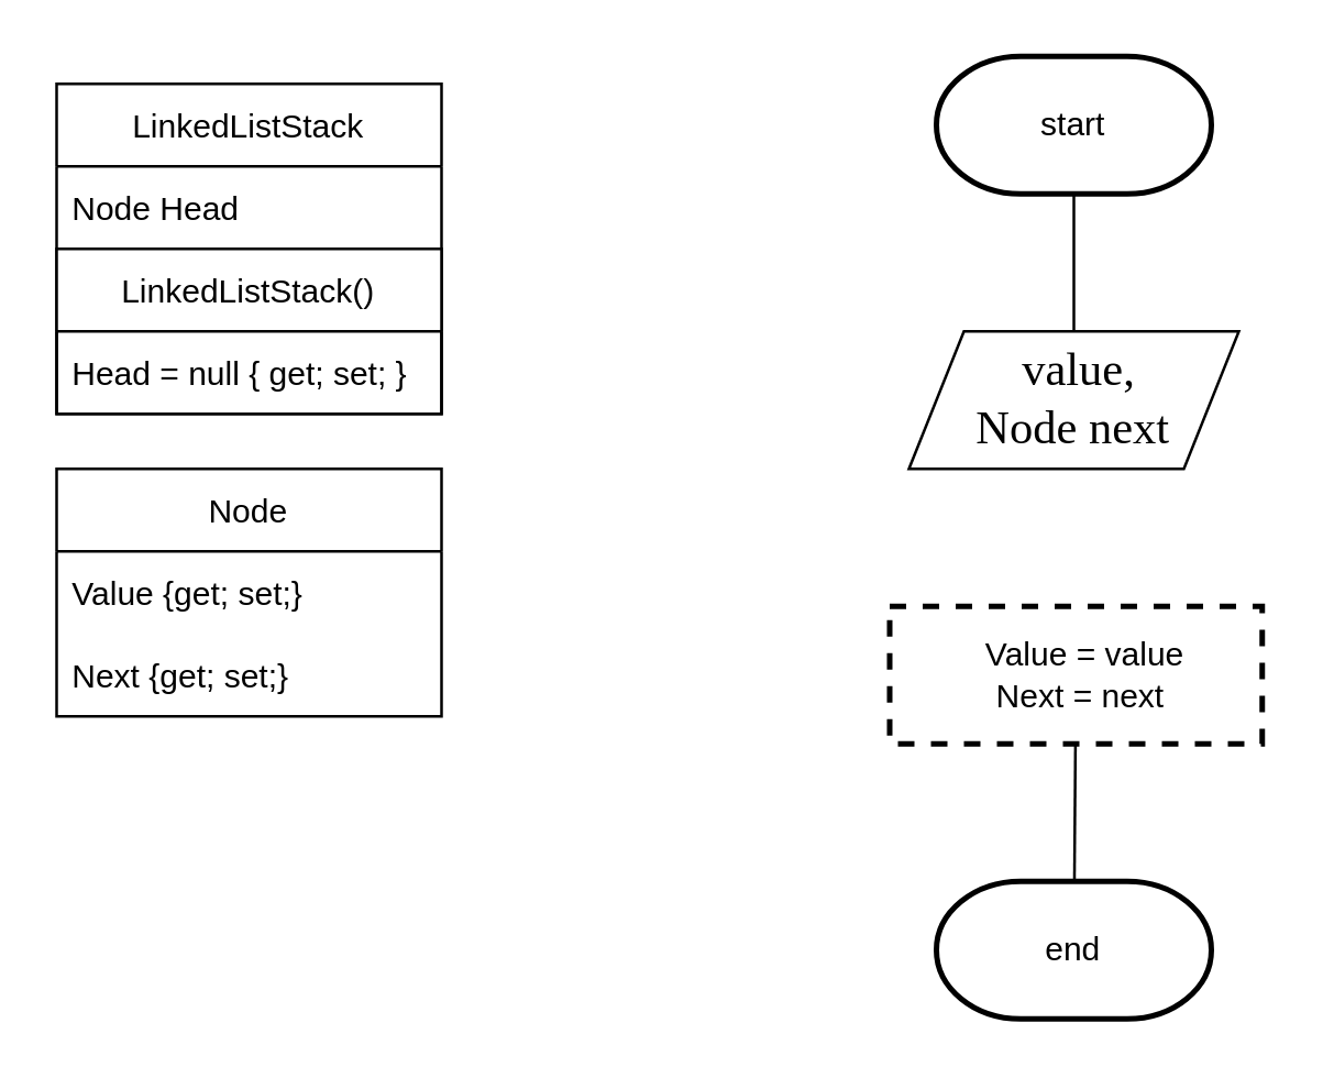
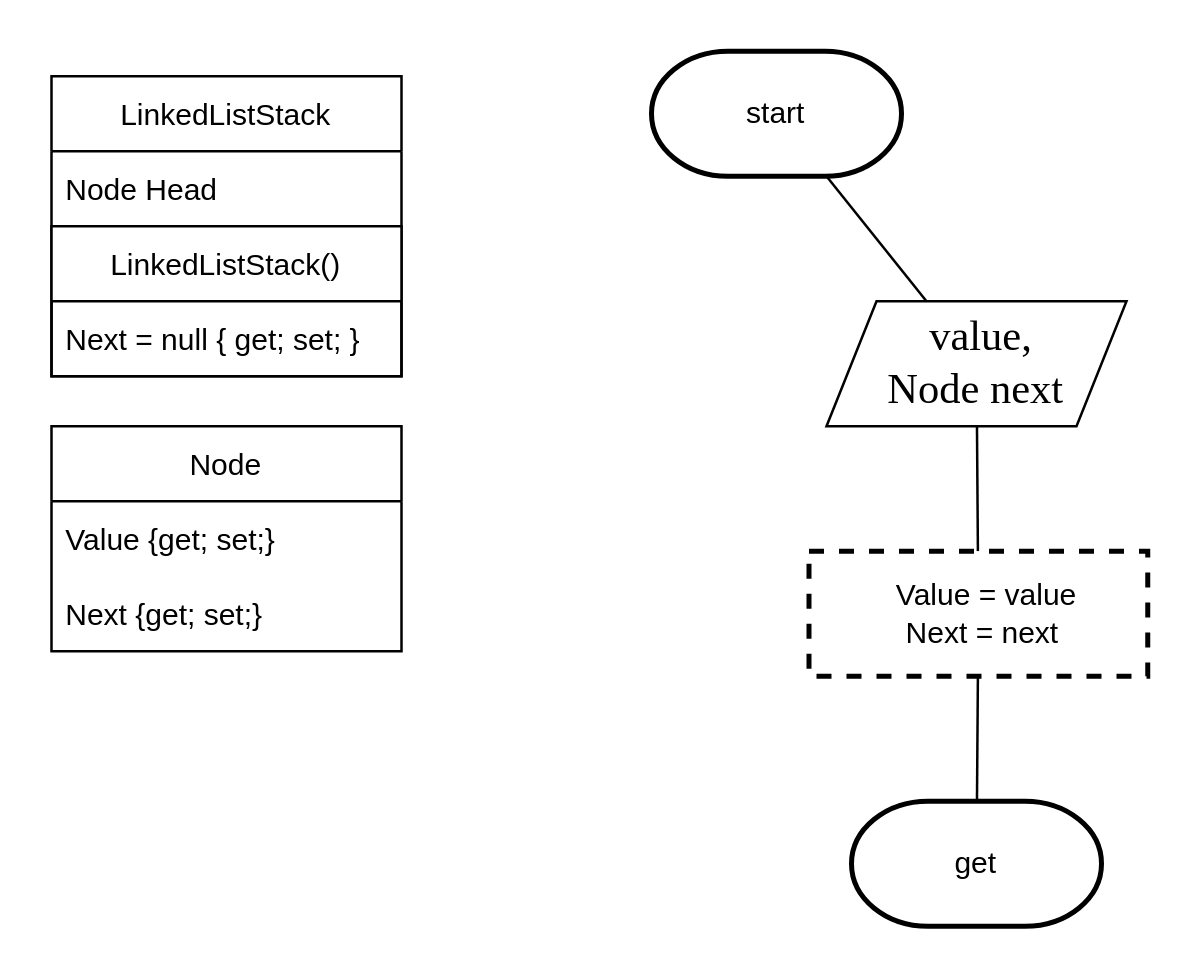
- <mxCell id="3" value="start" style="strokeWidth=2;html=1;shape=mxgraph.flowchart.terminator;whiteSpace=wrap;hachureGap=4;" parent="1" vertex="1"><mxGeometry x="340" y="20" width="100" height="50" as="geometry" /></mxCell>
+ <mxCell id="3" value="start" style="strokeWidth=2;html=1;shape=mxgraph.flowchart.terminator;whiteSpace=wrap;hachureGap=4;" parent="1" vertex="1"><mxGeometry x="260" y="20" width="100" height="50" as="geometry" /></mxCell>
- <mxCell id="15" value="Head = null { get; set; }" style="text;strokeColor=none;fillColor=none;align=left;verticalAlign=middle;spacingLeft=4;spacingRight=4;overflow=hidden;points=[[0,0.5],[1,0.5]];portConstraint=eastwest;rotatable=0;hachureGap=4;" parent="14" vertex="1"><mxGeometry y="30" width="140" height="30" as="geometry" /></mxCell>
+ <mxCell id="15" value="Next = null { get; set; }" style="text;strokeColor=none;fillColor=none;align=left;verticalAlign=middle;spacingLeft=4;spacingRight=4;overflow=hidden;points=[[0,0.5],[1,0.5]];portConstraint=eastwest;rotatable=0;hachureGap=4;" parent="14" vertex="1"><mxGeometry y="30" width="140" height="30" as="geometry" /></mxCell>
+ <mxCell id="7" value="" style="edgeStyle=none;curved=1;rounded=0;orthogonalLoop=1;jettySize=auto;html=1;endArrow=none;endFill=0;startSize=14;endSize=14;sourcePerimeterSpacing=0;targetPerimeterSpacing=0;" parent="1" source="8" target="10" edge="1"><mxGeometry relative="1" as="geometry" /></mxCell>
- <mxCell id="11" value="end" style="strokeWidth=2;html=1;shape=mxgraph.flowchart.terminator;whiteSpace=wrap;hachureGap=4;" parent="1" vertex="1"><mxGeometry x="340" y="320" width="100" height="50" as="geometry" /></mxCell>
+ <mxCell id="11" value="get" style="strokeWidth=2;html=1;shape=mxgraph.flowchart.terminator;whiteSpace=wrap;hachureGap=4;" parent="1" vertex="1"><mxGeometry x="340" y="320" width="100" height="50" as="geometry" /></mxCell>
